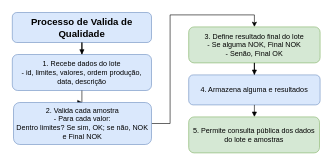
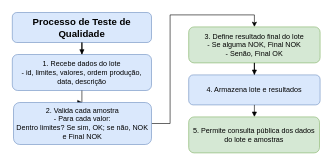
- <mxCell id="2" value="Processo de Valida de Qualidade" style="rounded=1;whiteSpace=wrap;html=1;fillColor=#dae8fc;strokeColor=#6c8ebf;fontSize=16;fontStyle=1;" parent="1" vertex="1"><mxGeometry x="20" y="20" width="232" height="50" as="geometry" /></mxCell>
+ <mxCell id="2" value="Processo de Teste de Qualidade" style="rounded=1;whiteSpace=wrap;html=1;fillColor=#dae8fc;strokeColor=#6c8ebf;fontSize=16;fontStyle=1;" parent="1" vertex="1"><mxGeometry x="20" y="20" width="232" height="50" as="geometry" /></mxCell>
- <mxCell id="10" value="4. Armazena alguma e resultados" style="rounded=1;whiteSpace=wrap;html=1;fillColor=#dae8fc;strokeColor=#6c8ebf;" parent="1" vertex="1"><mxGeometry x="314" y="124" width="219" height="50" as="geometry" /></mxCell>
+ <mxCell id="10" value="4. Armazena lote e resultados" style="rounded=1;whiteSpace=wrap;html=1;fillColor=#dae8fc;strokeColor=#6c8ebf;" parent="1" vertex="1"><mxGeometry x="314" y="124" width="219" height="50" as="geometry" /></mxCell>
